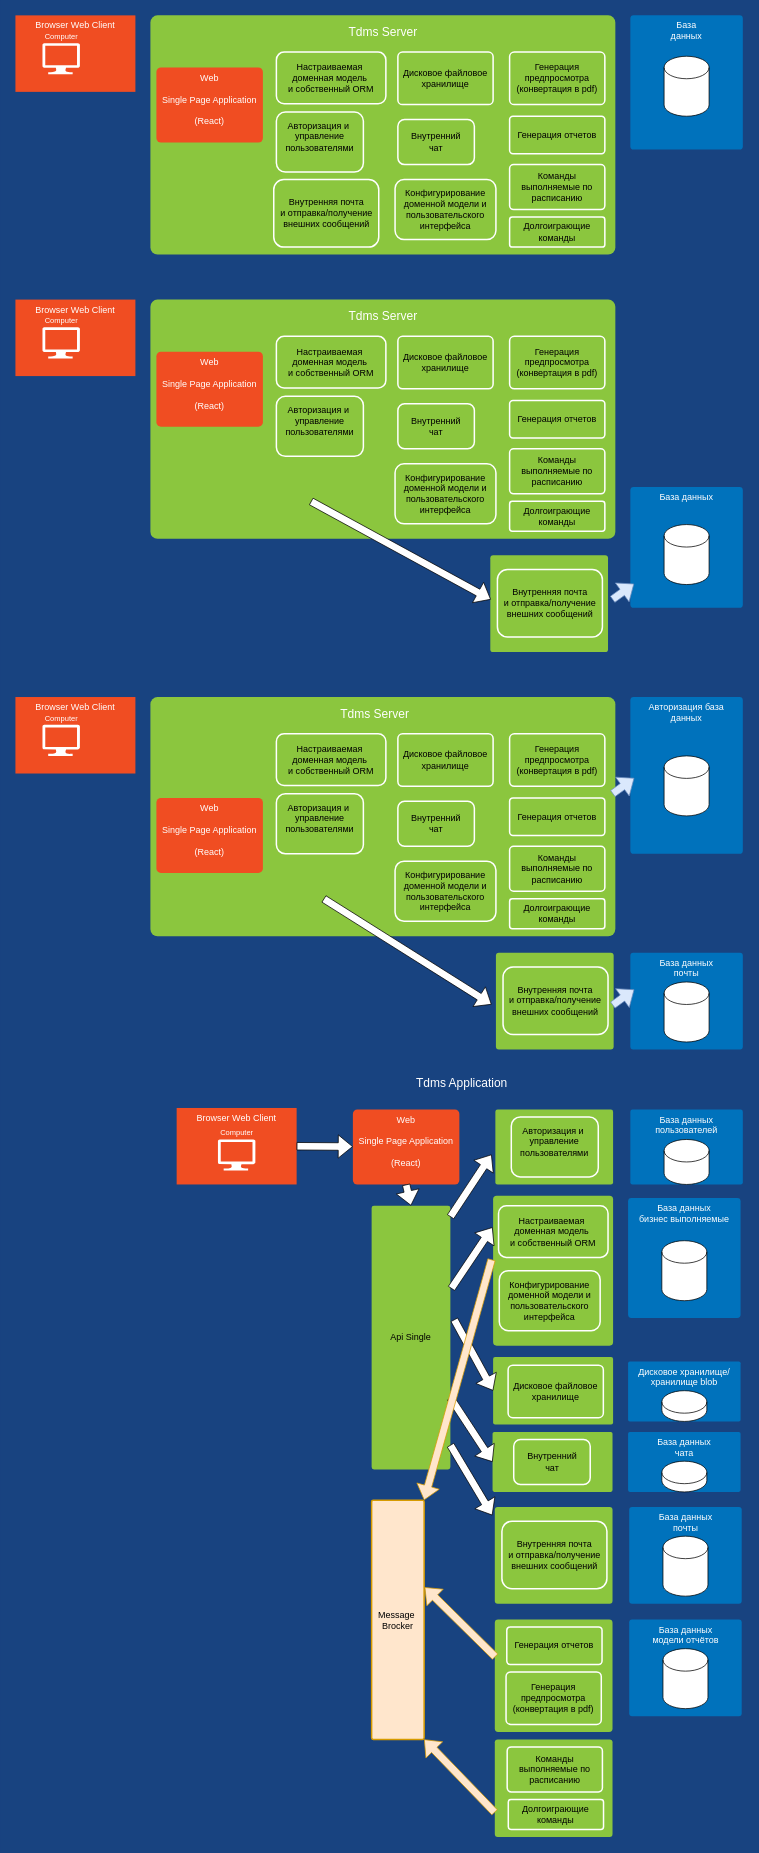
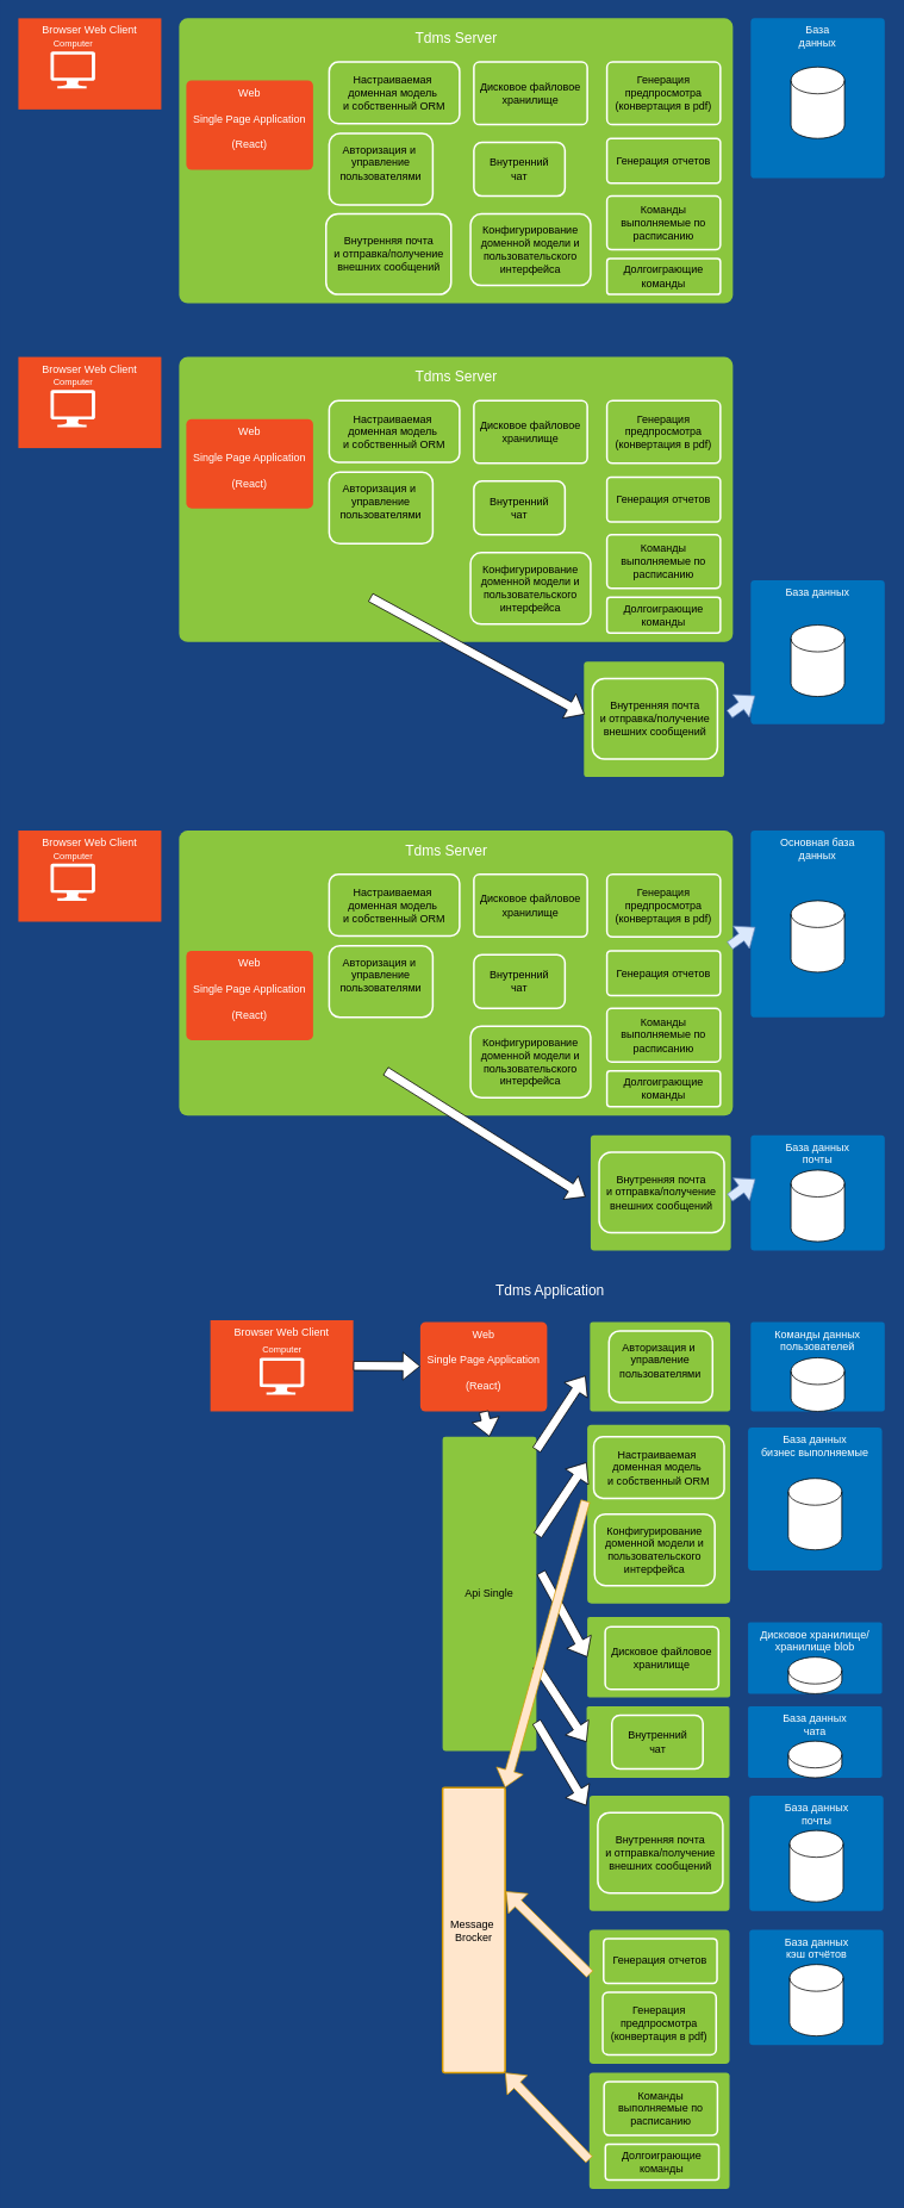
- <mxCell id="39" value="Авторизация база&lt;div&gt;данных&lt;/div&gt;" style="rounded=1;whiteSpace=wrap;html=1;shadow=0;strokeWidth=2;fillColor=#0072BC;fontSize=12;fontColor=#FFFFFF;align=center;strokeColor=none;arcSize=3;verticalAlign=top;" vertex="1" parent="1"><mxGeometry x="840" y="929" width="150" height="209" as="geometry" /></mxCell>
+ <mxCell id="39" value="Основная база&lt;div&gt;данных&lt;/div&gt;" style="rounded=1;whiteSpace=wrap;html=1;shadow=0;strokeWidth=2;fillColor=#0072BC;fontSize=12;fontColor=#FFFFFF;align=center;strokeColor=none;arcSize=3;verticalAlign=top;" vertex="1" parent="1"><mxGeometry x="840" y="929" width="150" height="209" as="geometry" /></mxCell>
- <mxCell id="86" value="База данных&lt;div&gt;пользователей&lt;/div&gt;" style="rounded=1;whiteSpace=wrap;html=1;shadow=0;strokeWidth=2;fillColor=#0072BC;fontSize=12;fontColor=#FFFFFF;align=center;strokeColor=none;arcSize=3;verticalAlign=top;" vertex="1" parent="1"><mxGeometry x="840" y="1479" width="150" height="100" as="geometry" /></mxCell>
+ <mxCell id="86" value="Команды данных&lt;div&gt;пользователей&lt;/div&gt;" style="rounded=1;whiteSpace=wrap;html=1;shadow=0;strokeWidth=2;fillColor=#0072BC;fontSize=12;fontColor=#FFFFFF;align=center;strokeColor=none;arcSize=3;verticalAlign=top;" vertex="1" parent="1"><mxGeometry x="840" y="1479" width="150" height="100" as="geometry" /></mxCell>
- <mxCell id="78" value="База данных&lt;div&gt;модели отчётов&lt;/div&gt;" style="rounded=1;whiteSpace=wrap;html=1;shadow=0;strokeWidth=2;fillColor=#0072BC;fontSize=12;fontColor=#FFFFFF;align=center;strokeColor=none;arcSize=3;verticalAlign=top;" vertex="1" parent="1"><mxGeometry x="838.5" y="2159" width="150" height="129" as="geometry" /></mxCell>
+ <mxCell id="78" value="База данных&lt;div&gt;кэш отчётов&lt;/div&gt;" style="rounded=1;whiteSpace=wrap;html=1;shadow=0;strokeWidth=2;fillColor=#0072BC;fontSize=12;fontColor=#FFFFFF;align=center;strokeColor=none;arcSize=3;verticalAlign=top;" vertex="1" parent="1"><mxGeometry x="838.5" y="2159" width="150" height="129" as="geometry" /></mxCell>
